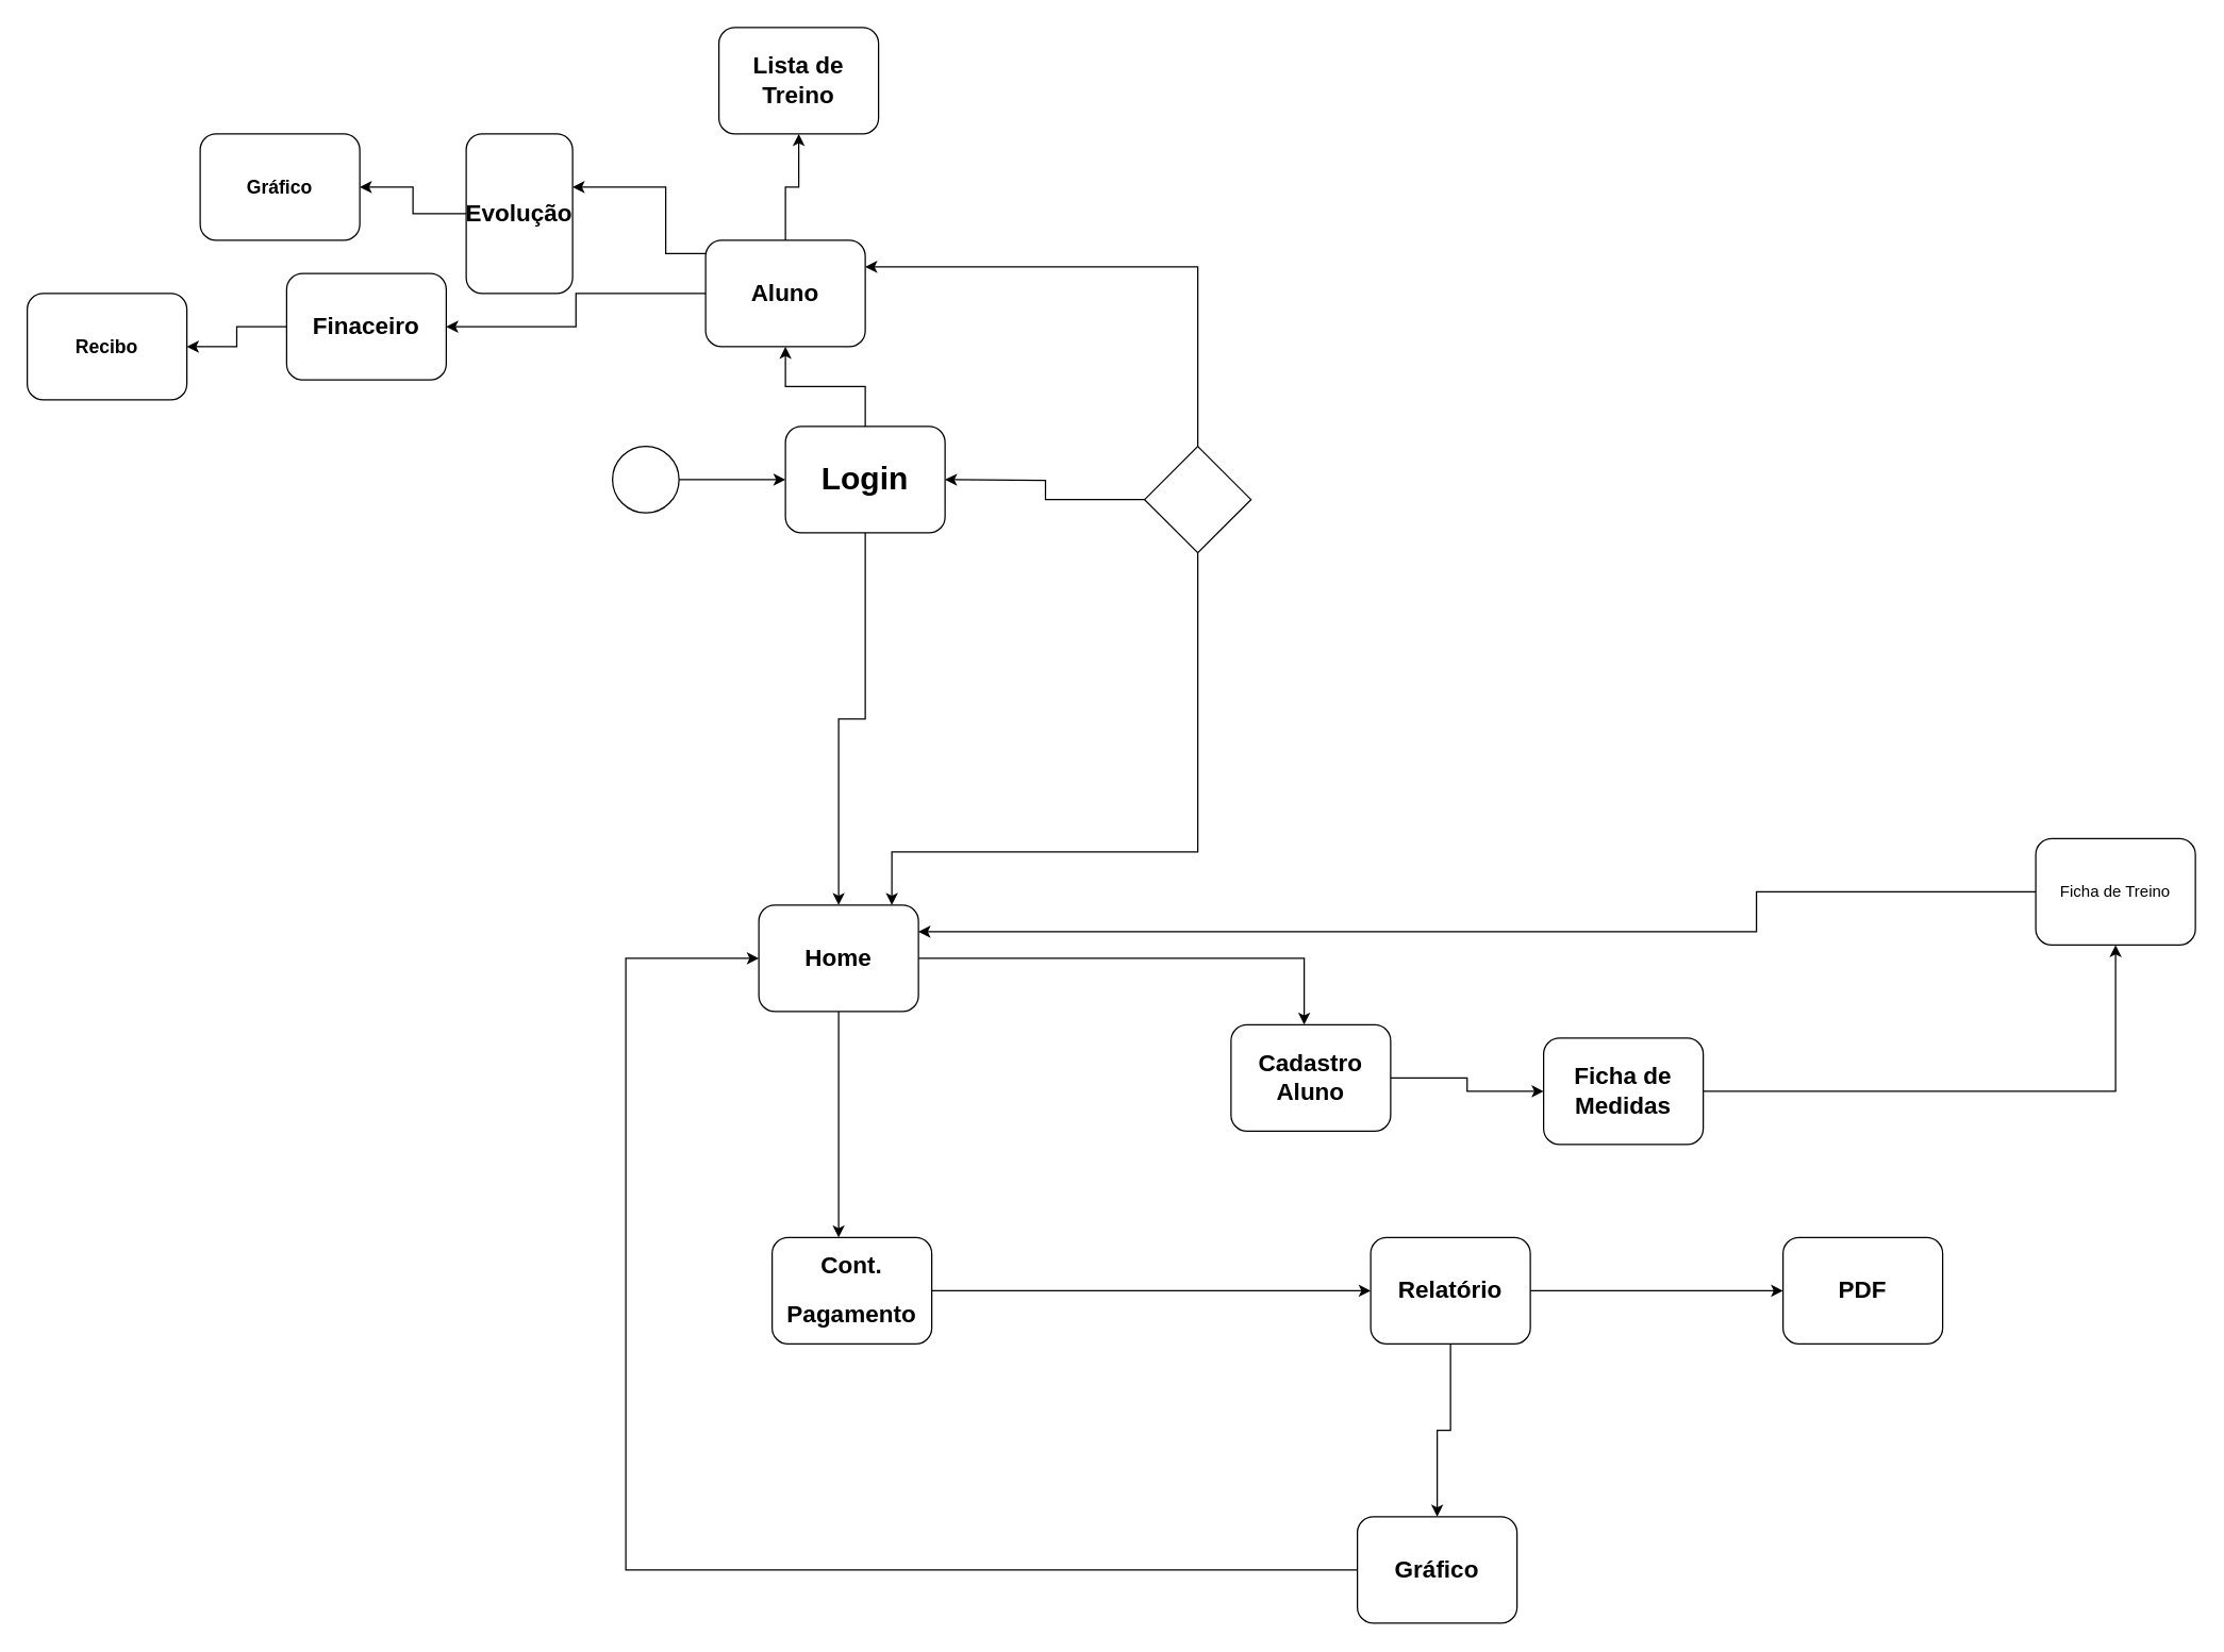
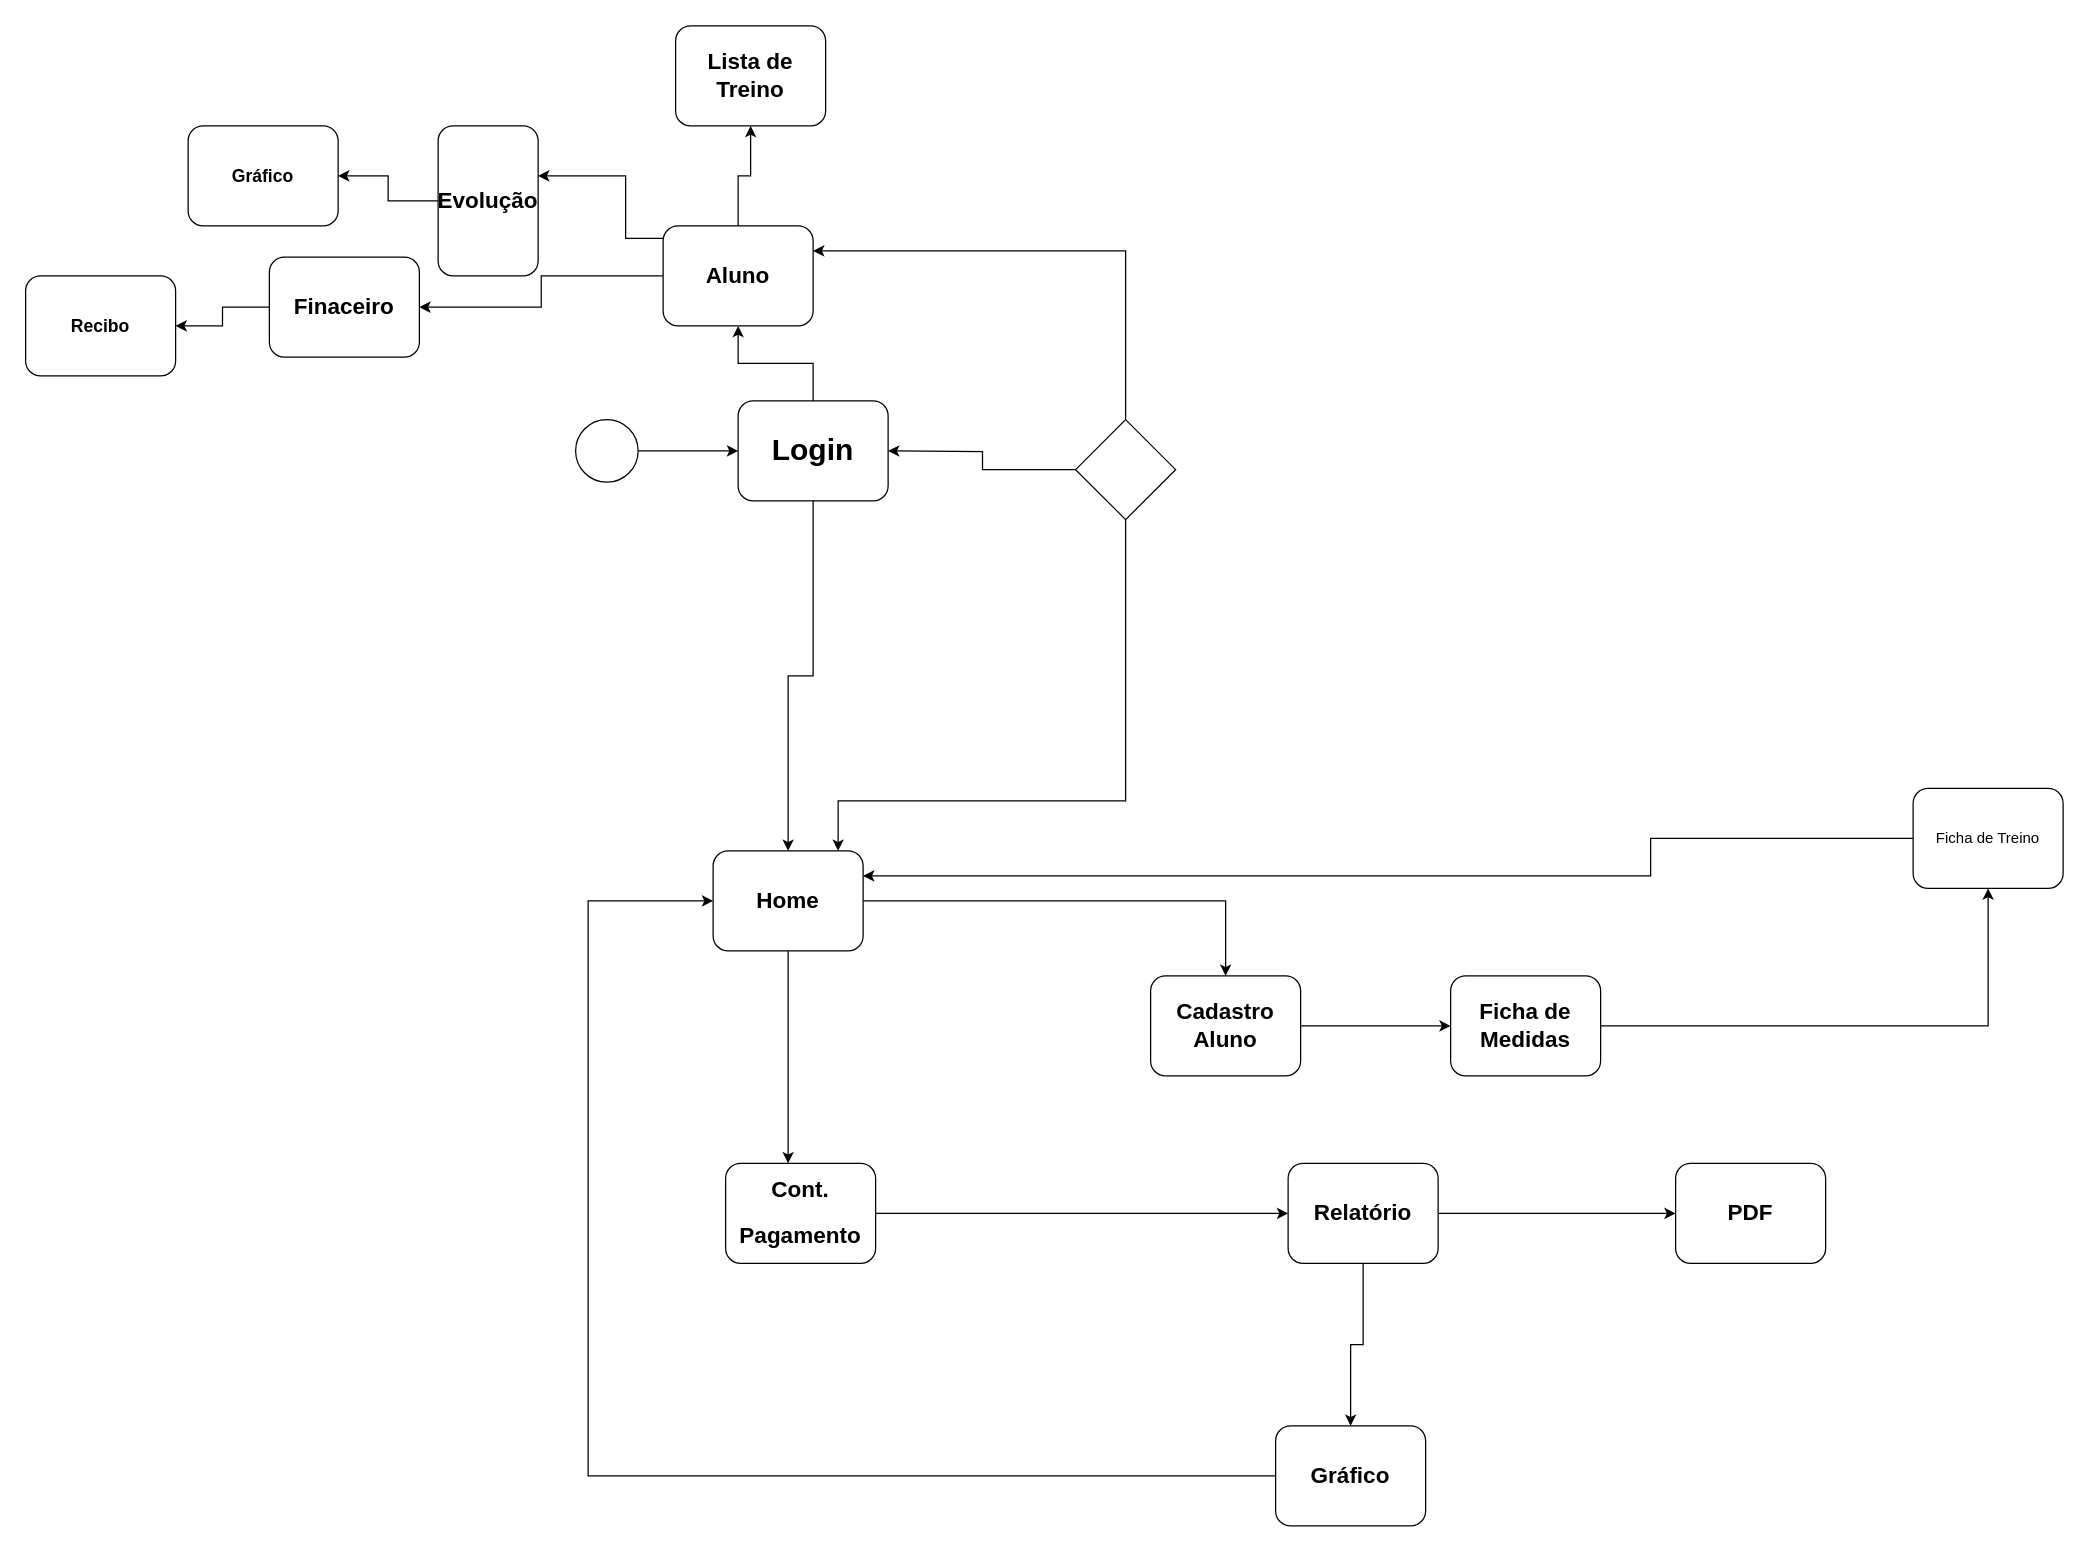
- <mxCell id="20" value="&lt;h2&gt;Cadastro Aluno&lt;/h2&gt;" style="shape=ext;rounded=1;html=1;whiteSpace=wrap;" parent="1" vertex="1"><mxGeometry x="925" y="770" width="120" height="80" as="geometry" /></mxCell>
+ <mxCell id="20" value="&lt;h2&gt;Cadastro Aluno&lt;/h2&gt;" style="shape=ext;rounded=1;html=1;whiteSpace=wrap;" parent="1" vertex="1"><mxGeometry x="920" y="780" width="120" height="80" as="geometry" /></mxCell>
